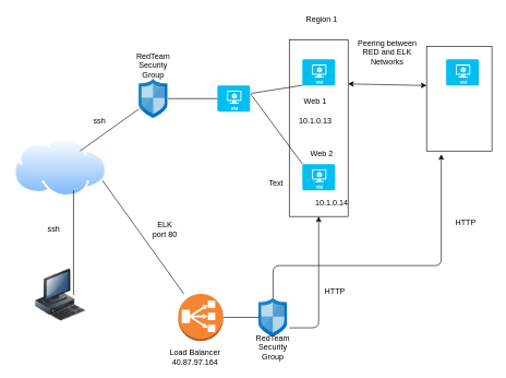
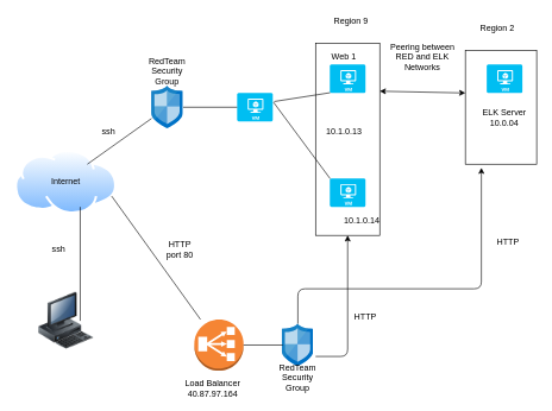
- <mxCell id="34" value="Region 1" style="text;html=1;strokeColor=none;fillColor=none;align=center;verticalAlign=middle;whiteSpace=wrap;rounded=0;" vertex="1" parent="1"><mxGeometry x="462" y="20" width="60" height="20" as="geometry" /></mxCell>
+ <mxCell id="34" value="Region 9" style="text;html=1;strokeColor=none;fillColor=none;align=center;verticalAlign=middle;whiteSpace=wrap;rounded=0;" vertex="1" parent="1"><mxGeometry x="462" y="20" width="60" height="20" as="geometry" /></mxCell>
+ <mxCell id="35" value="Region 2" style="text;html=1;strokeColor=none;fillColor=none;align=center;verticalAlign=middle;whiteSpace=wrap;rounded=0;" vertex="1" parent="1"><mxGeometry x="667" y="30" width="60" height="20" as="geometry" /></mxCell>
- <mxCell id="28" value="Web 1" style="text;html=1;strokeColor=none;fillColor=none;align=center;verticalAlign=middle;whiteSpace=wrap;rounded=0;" vertex="1" parent="1"><mxGeometry x="462" y="145" width="40" height="20" as="geometry" /></mxCell>
+ <mxCell id="28" value="Web 1" style="text;html=1;strokeColor=none;fillColor=none;align=center;verticalAlign=middle;whiteSpace=wrap;rounded=0;" vertex="1" parent="1"><mxGeometry x="462" y="70" width="40" height="20" as="geometry" /></mxCell>
+ <mxCell id="27" value="ELK Server&lt;br&gt;10.0.04" style="text;html=1;strokeColor=none;fillColor=none;align=center;verticalAlign=middle;whiteSpace=wrap;rounded=0;" vertex="1" parent="1"><mxGeometry x="667" y="155" width="80" height="20" as="geometry" /></mxCell>
- <mxCell id="29" value="Web 2" style="text;html=1;strokeColor=none;fillColor=none;align=center;verticalAlign=middle;whiteSpace=wrap;rounded=0;" vertex="1" parent="1"><mxGeometry x="472" y="225" width="40" height="20" as="geometry" /></mxCell>
+ <mxCell id="19" value="Internet" style="text;html=1;strokeColor=none;fillColor=none;align=center;verticalAlign=middle;whiteSpace=wrap;rounded=0;" vertex="1" parent="1"><mxGeometry x="72" y="245" width="40" height="20" as="geometry" /></mxCell>
- <mxCell id="20" value="Text" style="text;html=1;strokeColor=none;fillColor=none;align=center;verticalAlign=middle;whiteSpace=wrap;rounded=0;" vertex="1" parent="1"><mxGeometry x="402" y="270" width="40" height="20" as="geometry" /></mxCell>
- <mxCell id="22" value="ELK port 80" style="text;html=1;strokeColor=none;fillColor=none;align=center;verticalAlign=middle;whiteSpace=wrap;rounded=0;" vertex="1" parent="1"><mxGeometry x="232" y="340" width="40" height="20" as="geometry" /></mxCell>
+ <mxCell id="22" value="HTTP port 80" style="text;html=1;strokeColor=none;fillColor=none;align=center;verticalAlign=middle;whiteSpace=wrap;rounded=0;" vertex="1" parent="1"><mxGeometry x="232" y="340" width="40" height="20" as="geometry" /></mxCell>
